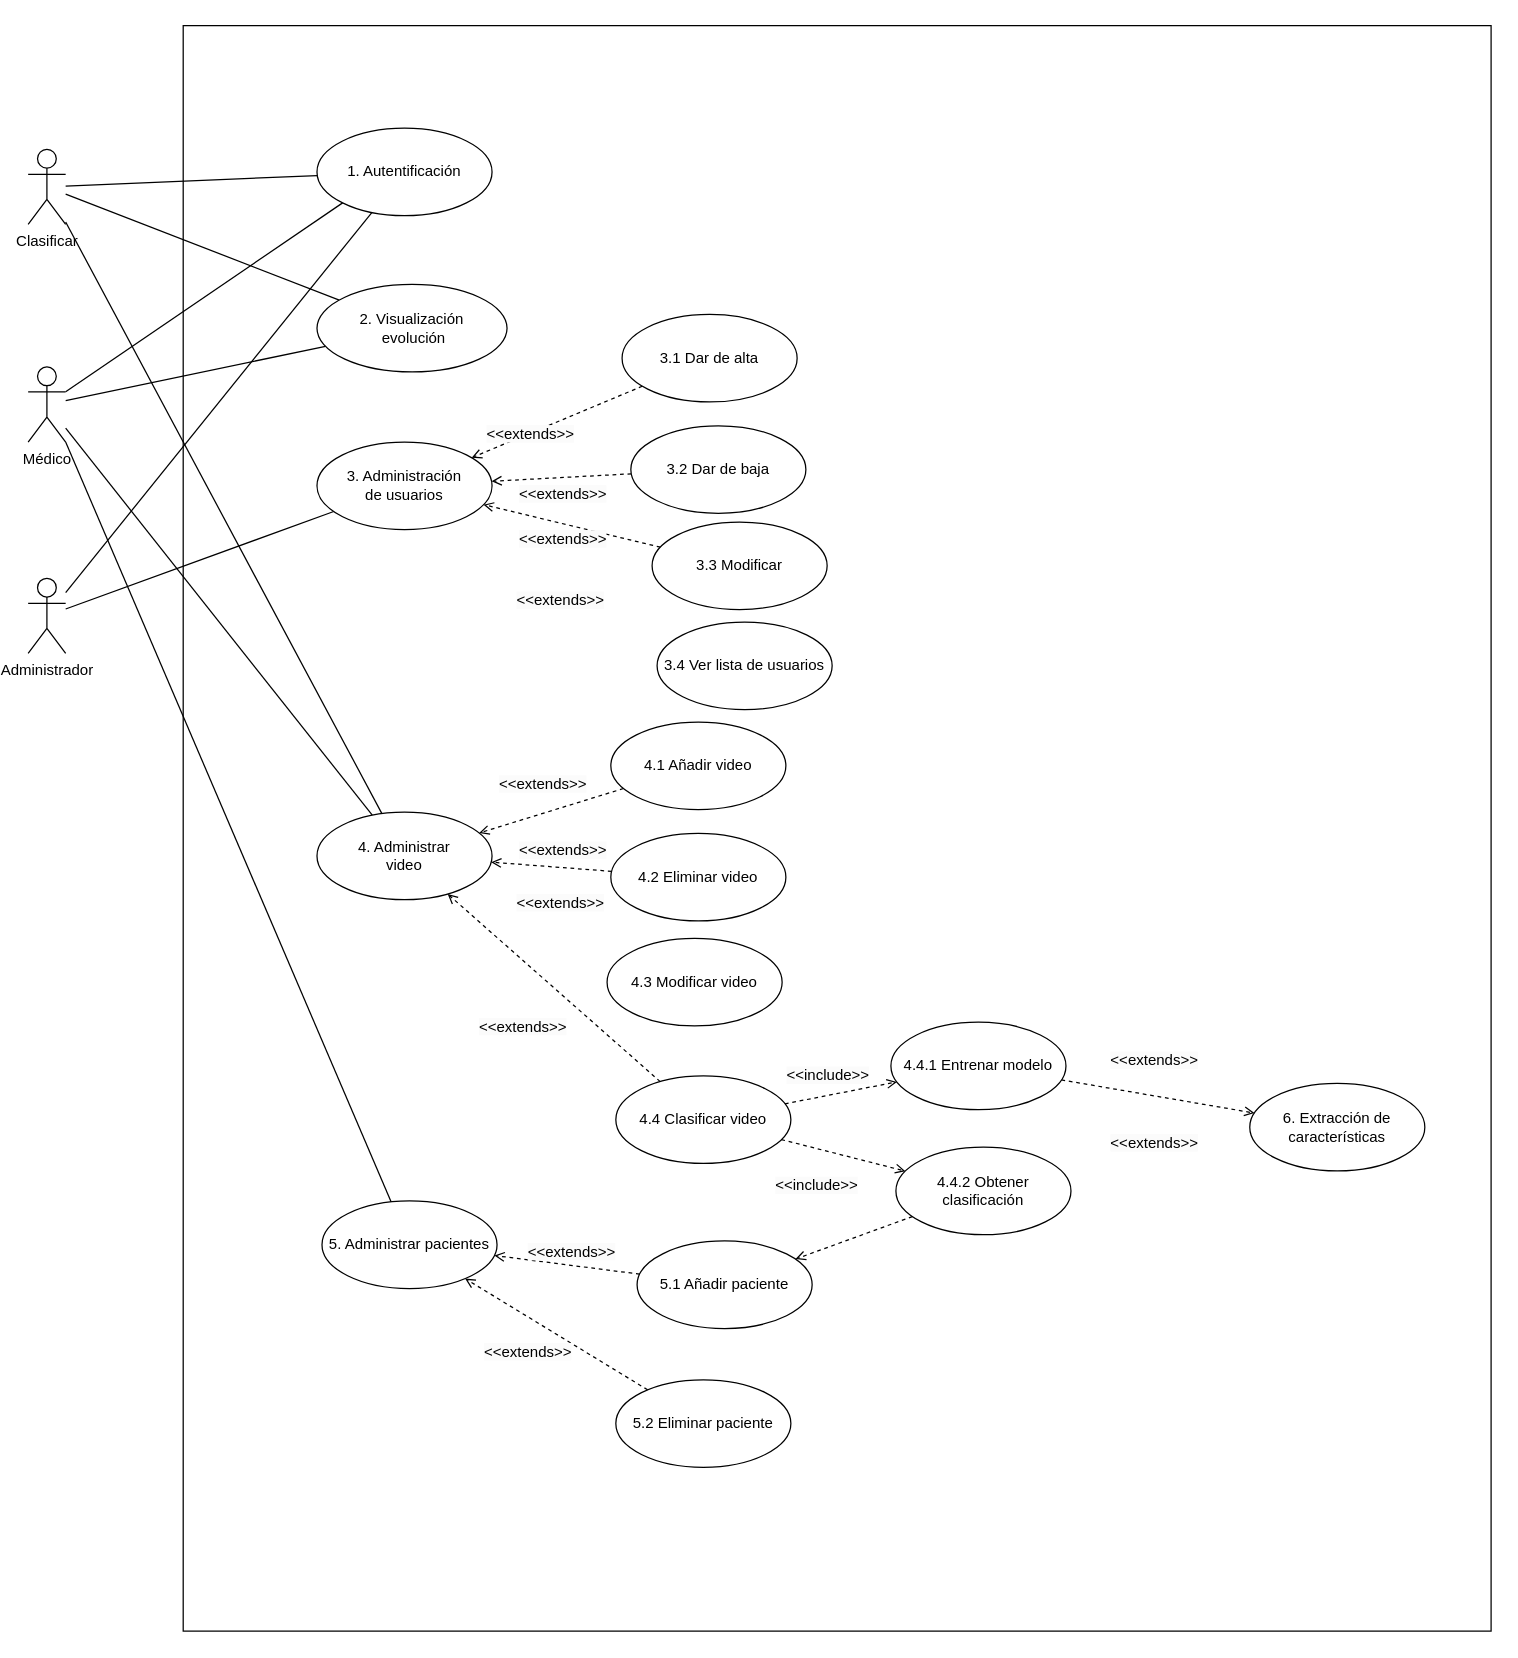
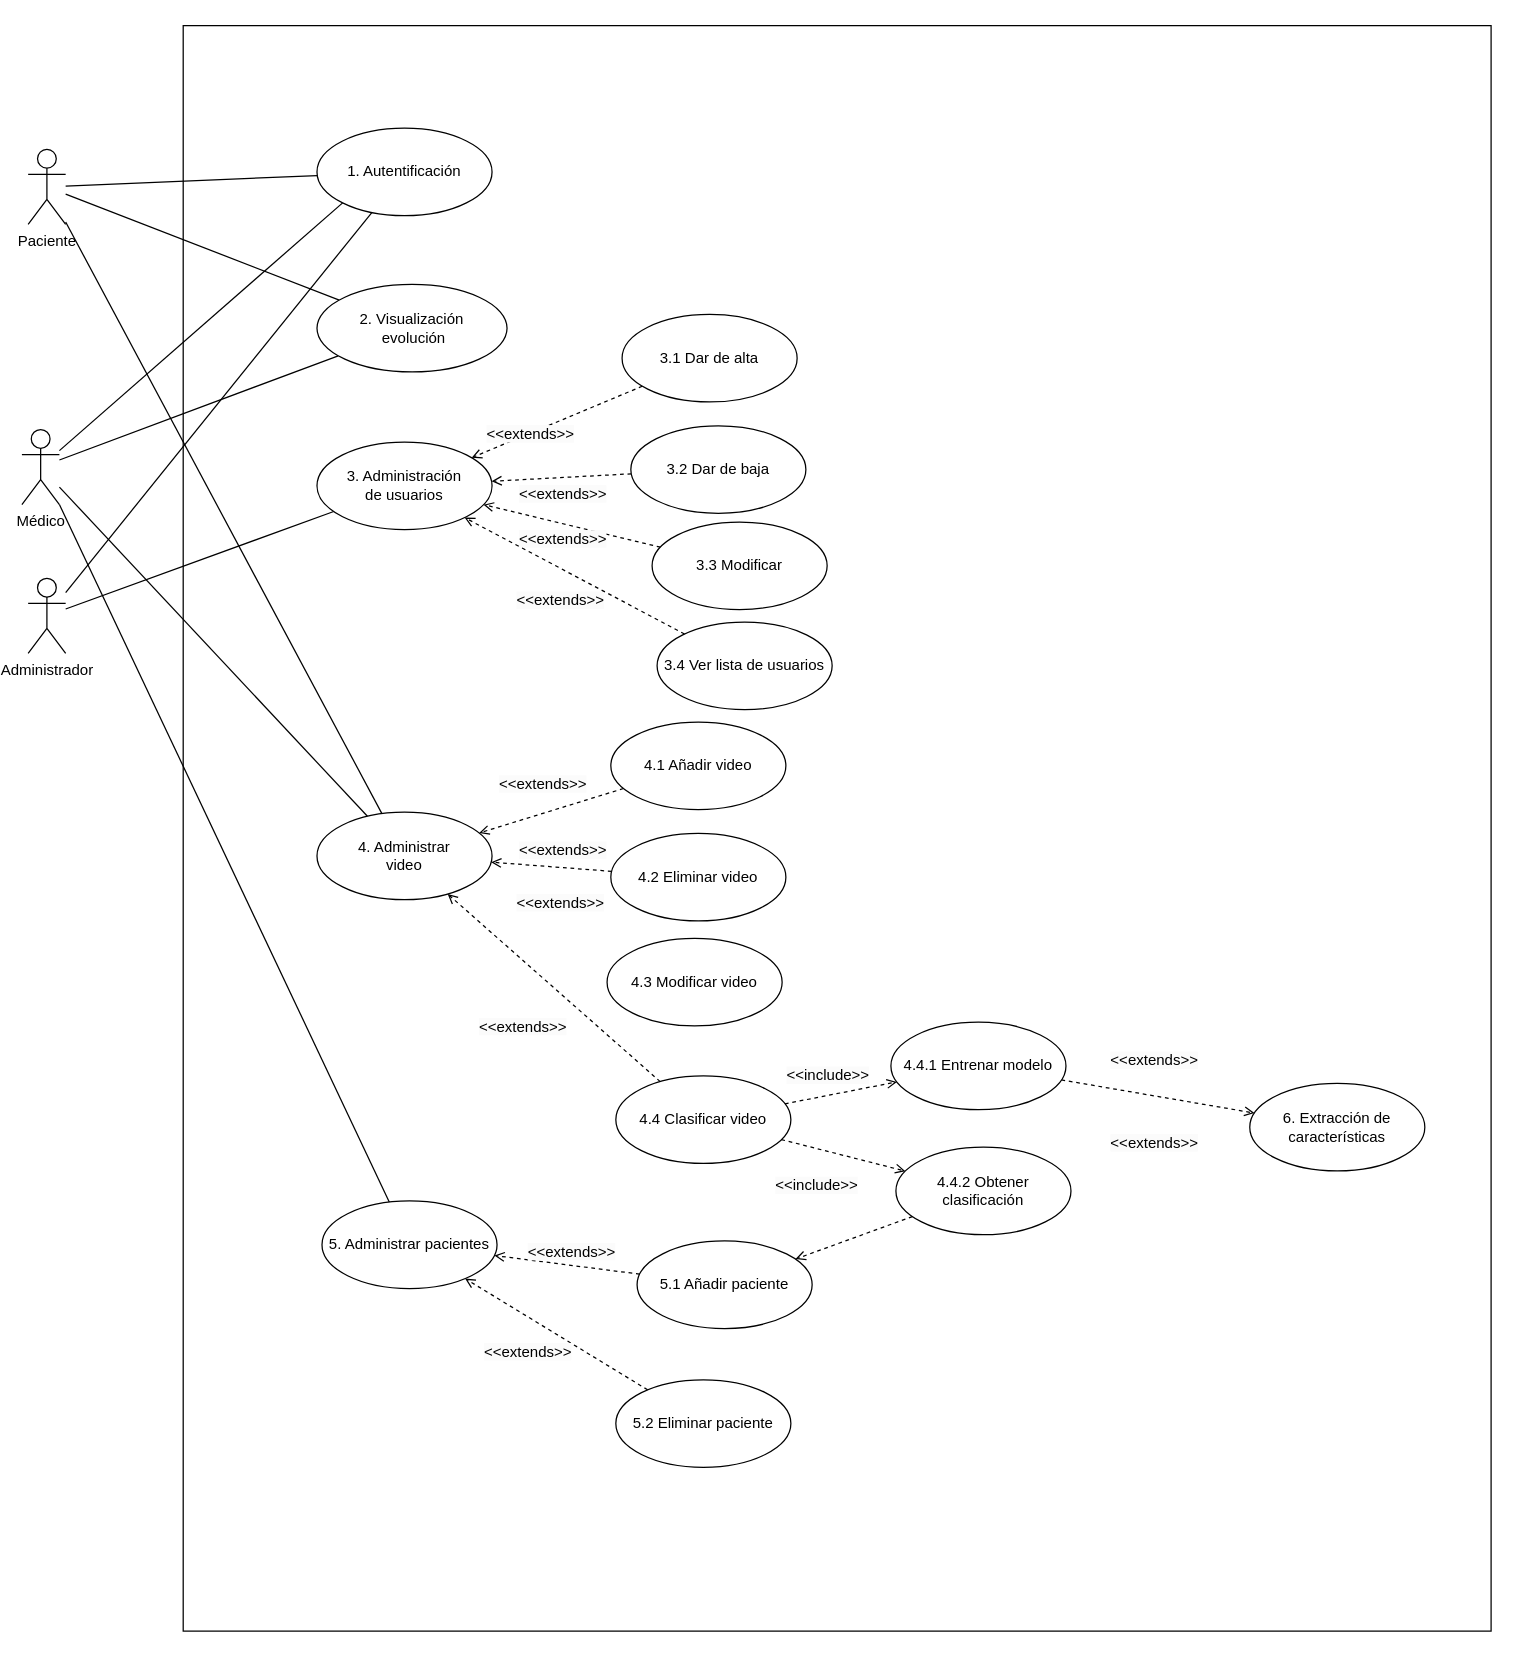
- <mxCell id="5" value="Clasificar" style="shape=umlActor;verticalLabelPosition=bottom;verticalAlign=top;html=1;" parent="1" vertex="1"><mxGeometry x="20" y="119" width="30" height="60" as="geometry" /></mxCell>
+ <mxCell id="5" value="Paciente" style="shape=umlActor;verticalLabelPosition=bottom;verticalAlign=top;html=1;" parent="1" vertex="1"><mxGeometry x="20" y="119" width="30" height="60" as="geometry" /></mxCell>
- <mxCell id="10" value="Médico" style="shape=umlActor;verticalLabelPosition=bottom;verticalAlign=top;html=1;" parent="1" vertex="1"><mxGeometry x="20" y="293" width="30" height="60" as="geometry" /></mxCell>
+ <mxCell id="10" value="Médico" style="shape=umlActor;verticalLabelPosition=bottom;verticalAlign=top;html=1;" parent="1" vertex="1"><mxGeometry x="15" y="343" width="30" height="60" as="geometry" /></mxCell>
+ <mxCell id="45" style="rounded=0;orthogonalLoop=1;jettySize=auto;html=1;dashed=1;endArrow=open;endFill=0;" parent="1" source="43" target="17" edge="1"><mxGeometry relative="1" as="geometry"><mxPoint x="506" y="640" as="sourcePoint" /><mxPoint x="391" y="676" as="targetPoint" /></mxGeometry></mxCell>
